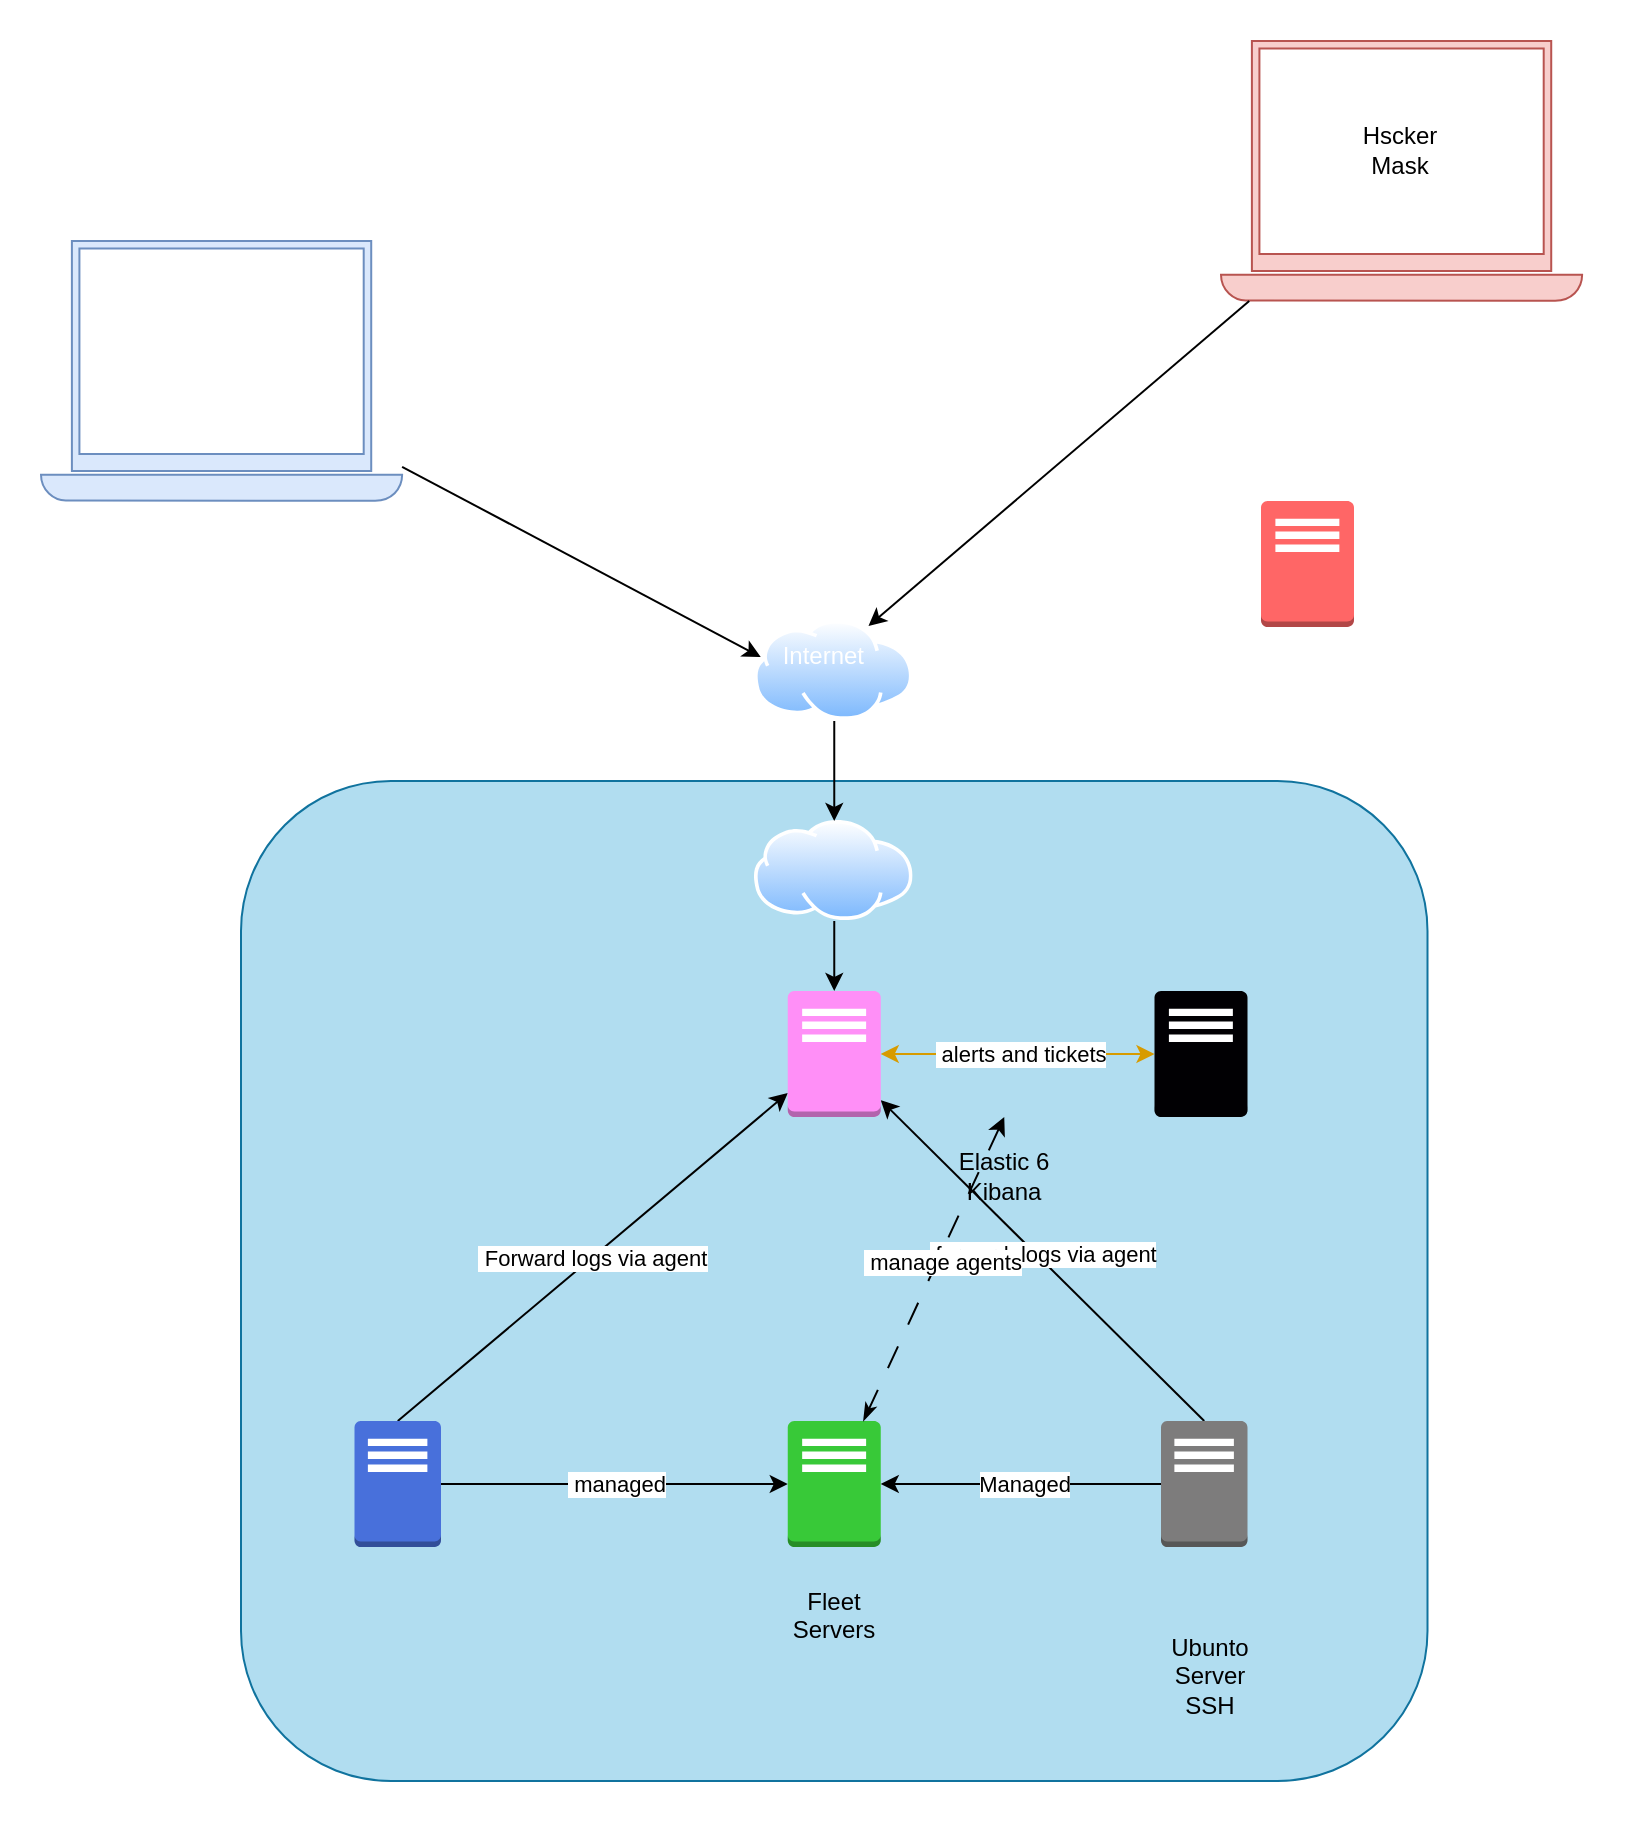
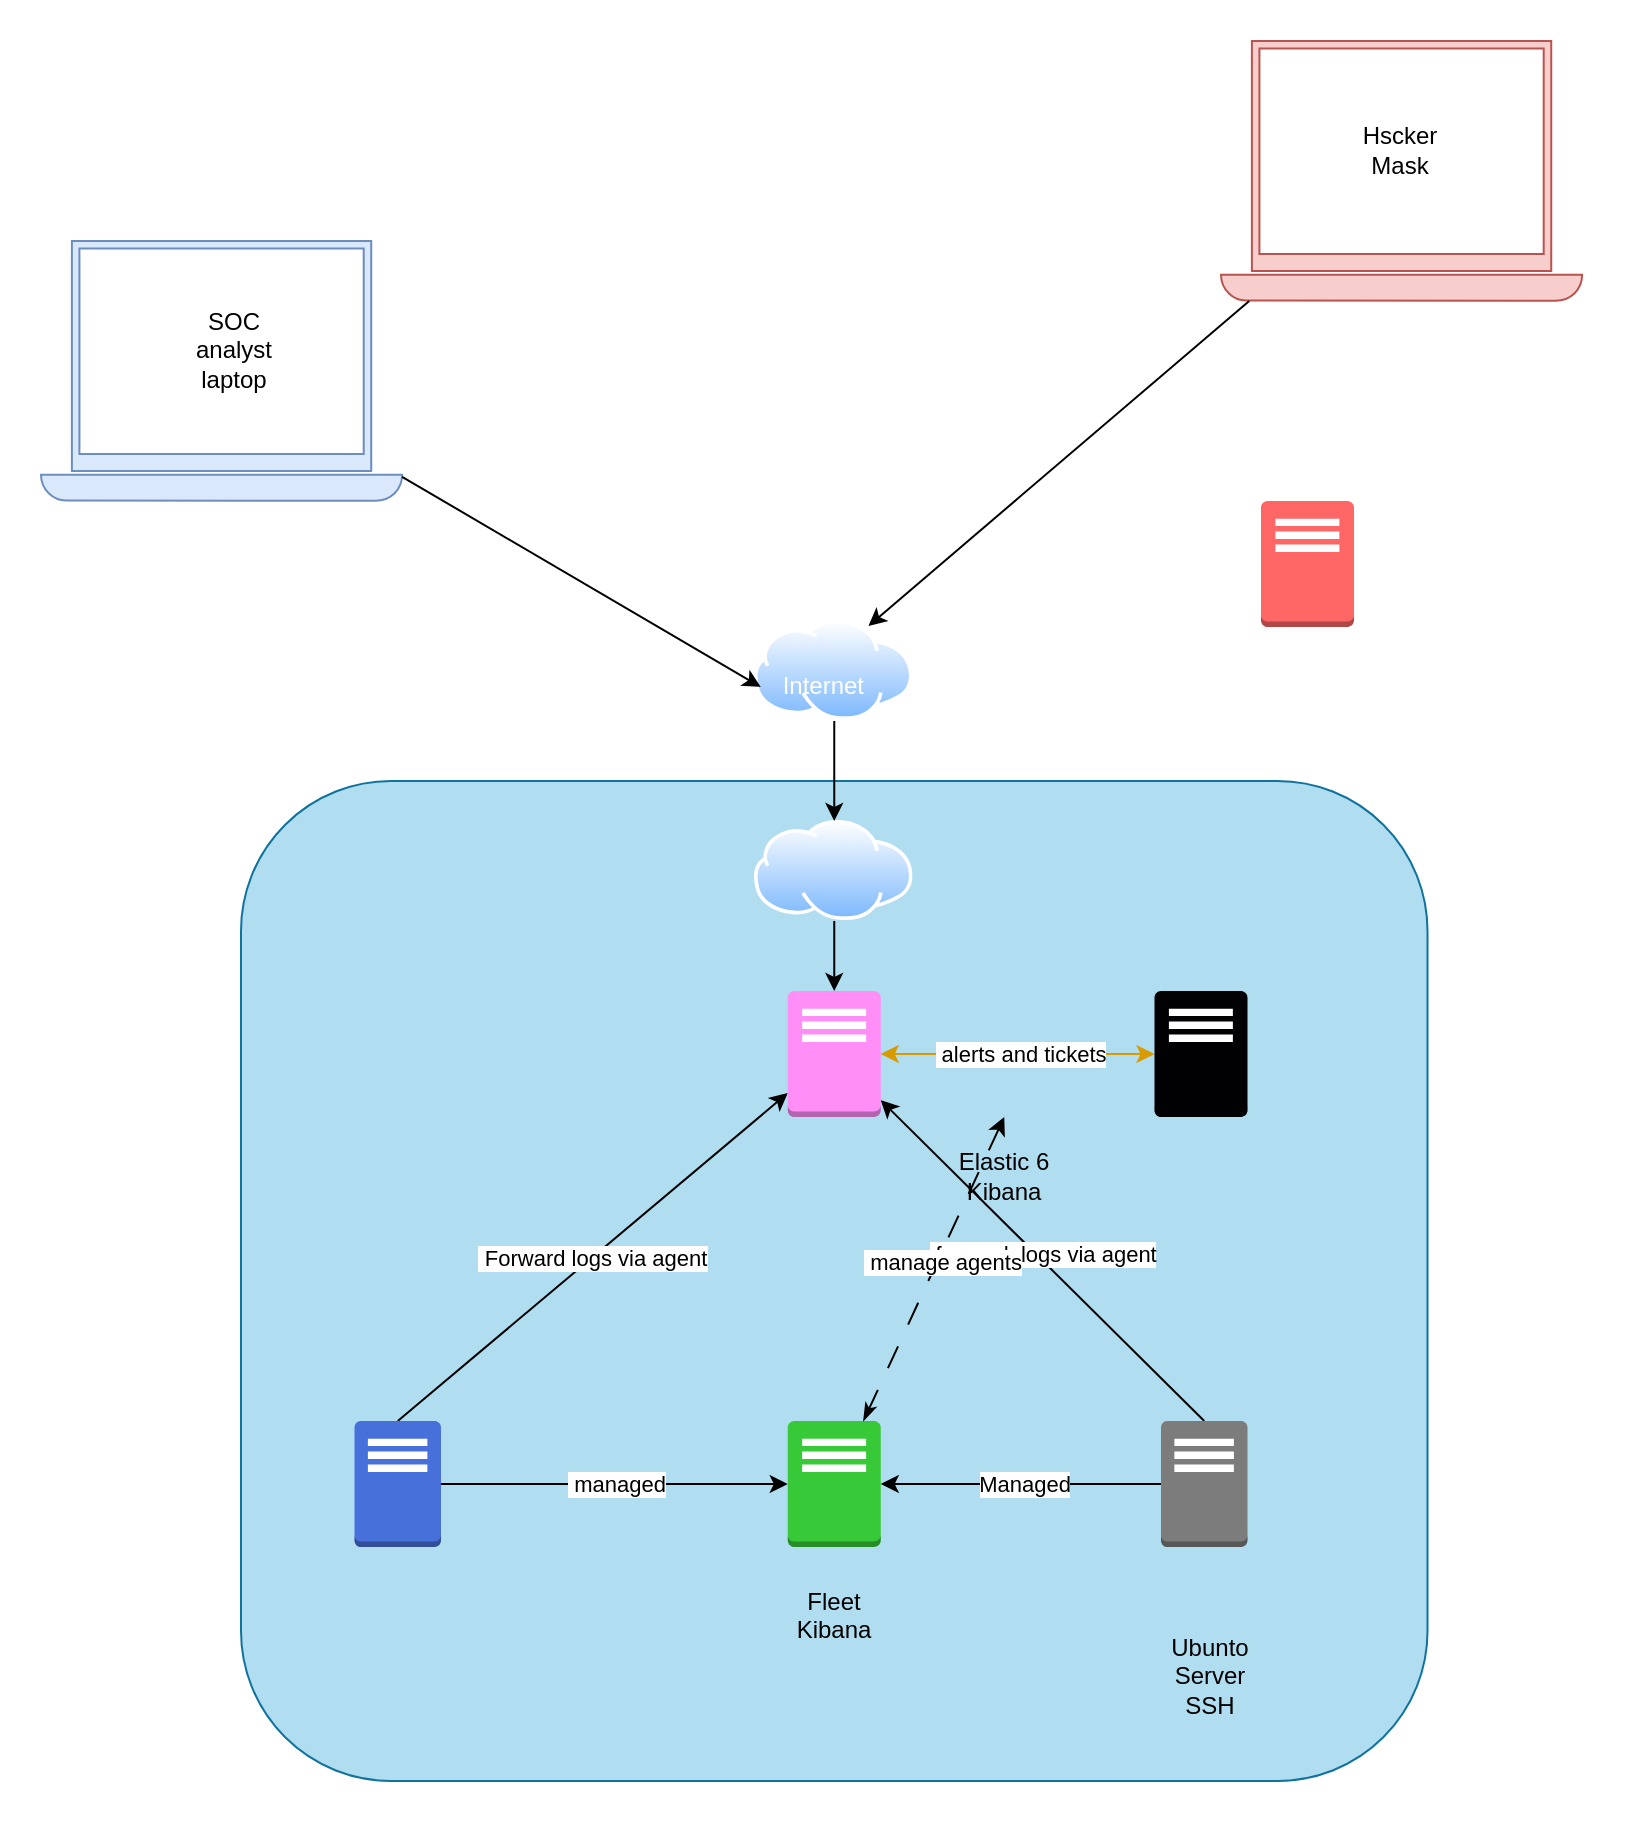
+ <mxCell id="29" value="SOC analyst laptop" style="text;html=1;align=center;verticalAlign=middle;whiteSpace=wrap;rounded=0;" vertex="1" parent="1"><mxGeometry x="87.23" y="160" width="60" height="30" as="geometry" /></mxCell>
- <mxCell id="27" value="&lt;font color=&quot;#ffffff&quot;&gt;&amp;nbsp;Internet&lt;/font&gt;" style="text;html=1;align=center;verticalAlign=middle;whiteSpace=wrap;rounded=0;" vertex="1" parent="1"><mxGeometry x="379.88" y="313" width="60" height="30" as="geometry" /></mxCell>
+ <mxCell id="27" value="&lt;font color=&quot;#ffffff&quot;&gt;&amp;nbsp;Internet&lt;/font&gt;" style="text;html=1;align=center;verticalAlign=middle;whiteSpace=wrap;rounded=0;" vertex="1" parent="1"><mxGeometry x="379.88" y="328" width="60" height="30" as="geometry" /></mxCell>
- <mxCell id="21" value="Fleet Servers&lt;div&gt;&lt;br&gt;&lt;/div&gt;" style="text;html=1;align=center;verticalAlign=middle;whiteSpace=wrap;rounded=0;" vertex="1" parent="1"><mxGeometry x="386.63" y="800" width="60" height="30" as="geometry" /></mxCell>
+ <mxCell id="21" value="Fleet Kibana&lt;div&gt;&lt;br&gt;&lt;/div&gt;" style="text;html=1;align=center;verticalAlign=middle;whiteSpace=wrap;rounded=0;" vertex="1" parent="1"><mxGeometry x="386.63" y="800" width="60" height="30" as="geometry" /></mxCell>
